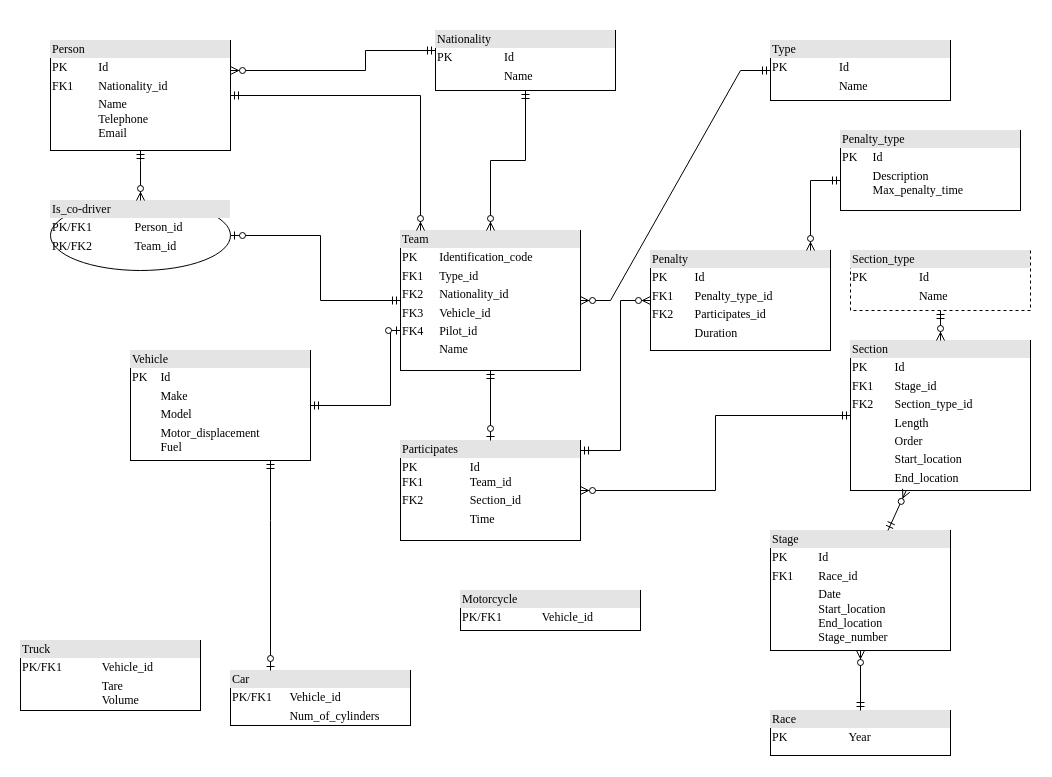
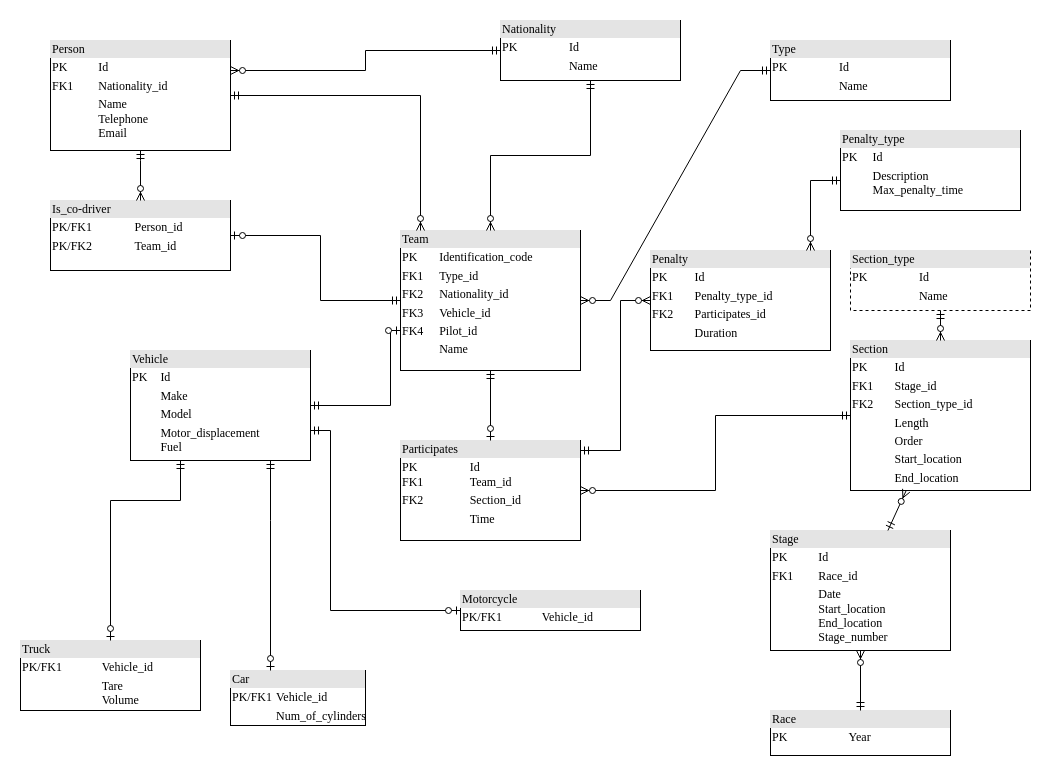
- <mxCell id="3" value="&lt;div style=&quot;box-sizing: border-box ; width: 100% ; background: #e4e4e4 ; padding: 2px&quot;&gt;Nationality&lt;/div&gt;&lt;table style=&quot;width: 100% ; font-size: 1em&quot; cellpadding=&quot;2&quot; cellspacing=&quot;0&quot;&gt;&lt;tbody&gt;&lt;tr&gt;&lt;td&gt;PK&lt;/td&gt;&lt;td&gt;Id&lt;/td&gt;&lt;/tr&gt;&lt;tr&gt;&lt;td&gt;&lt;br&gt;&lt;/td&gt;&lt;td&gt;Name&lt;/td&gt;&lt;/tr&gt;&lt;tr&gt;&lt;td&gt;&lt;/td&gt;&lt;td&gt;&lt;br&gt;&lt;/td&gt;&lt;/tr&gt;&lt;/tbody&gt;&lt;/table&gt;" style="verticalAlign=top;align=left;overflow=fill;html=1;rounded=0;shadow=0;comic=0;labelBackgroundColor=none;strokeWidth=1;fontFamily=Verdana;fontSize=12" parent="1" vertex="1"><mxGeometry x="435" y="30" width="180" height="60" as="geometry" /></mxCell>
+ <mxCell id="3" value="&lt;div style=&quot;box-sizing: border-box ; width: 100% ; background: #e4e4e4 ; padding: 2px&quot;&gt;Nationality&lt;/div&gt;&lt;table style=&quot;width: 100% ; font-size: 1em&quot; cellpadding=&quot;2&quot; cellspacing=&quot;0&quot;&gt;&lt;tbody&gt;&lt;tr&gt;&lt;td&gt;PK&lt;/td&gt;&lt;td&gt;Id&lt;/td&gt;&lt;/tr&gt;&lt;tr&gt;&lt;td&gt;&lt;br&gt;&lt;/td&gt;&lt;td&gt;Name&lt;/td&gt;&lt;/tr&gt;&lt;tr&gt;&lt;td&gt;&lt;/td&gt;&lt;td&gt;&lt;br&gt;&lt;/td&gt;&lt;/tr&gt;&lt;/tbody&gt;&lt;/table&gt;" style="verticalAlign=top;align=left;overflow=fill;html=1;rounded=0;shadow=0;comic=0;labelBackgroundColor=none;strokeWidth=1;fontFamily=Verdana;fontSize=12" parent="1" vertex="1"><mxGeometry x="500" y="20" width="180" height="60" as="geometry" /></mxCell>
- <mxCell id="5" value="&lt;div style=&quot;box-sizing:border-box;width:100%;background:#e4e4e4;padding:2px;&quot;&gt;Is_co-driver&lt;/div&gt;&lt;table style=&quot;width:100%;font-size:1em;&quot; cellpadding=&quot;2&quot; cellspacing=&quot;0&quot;&gt;&lt;tbody&gt;&lt;tr&gt;&lt;td&gt;PK/FK1&lt;/td&gt;&lt;td&gt;Person_id&lt;/td&gt;&lt;/tr&gt;&lt;tr&gt;&lt;td&gt;PK/FK2&lt;/td&gt;&lt;td&gt;Team_id&lt;/td&gt;&lt;/tr&gt;&lt;tr&gt;&lt;td&gt;&lt;/td&gt;&lt;td&gt;&lt;br&gt;&lt;/td&gt;&lt;/tr&gt;&lt;/tbody&gt;&lt;/table&gt;" style="ellipse;verticalAlign=top;align=left;overflow=fill;html=1;shadow=0;comic=0;labelBackgroundColor=none;strokeWidth=1;fontFamily=Verdana;fontSize=12;" parent="1" vertex="1"><mxGeometry x="50" y="200" width="180" height="70" as="geometry" /></mxCell>
+ <mxCell id="5" value="&lt;div style=&quot;box-sizing:border-box;width:100%;background:#e4e4e4;padding:2px;&quot;&gt;Is_co-driver&lt;/div&gt;&lt;table style=&quot;width:100%;font-size:1em;&quot; cellpadding=&quot;2&quot; cellspacing=&quot;0&quot;&gt;&lt;tbody&gt;&lt;tr&gt;&lt;td&gt;PK/FK1&lt;/td&gt;&lt;td&gt;Person_id&lt;/td&gt;&lt;/tr&gt;&lt;tr&gt;&lt;td&gt;PK/FK2&lt;/td&gt;&lt;td&gt;Team_id&lt;/td&gt;&lt;/tr&gt;&lt;tr&gt;&lt;td&gt;&lt;/td&gt;&lt;td&gt;&lt;br&gt;&lt;/td&gt;&lt;/tr&gt;&lt;/tbody&gt;&lt;/table&gt;" style="verticalAlign=top;align=left;overflow=fill;html=1;rounded=0;shadow=0;comic=0;labelBackgroundColor=none;strokeWidth=1;fontFamily=Verdana;fontSize=12" parent="1" vertex="1"><mxGeometry x="50" y="200" width="180" height="70" as="geometry" /></mxCell>
+ <mxCell id="24" value="" style="fontSize=12;html=1;endArrow=ERzeroToOne;startArrow=ERmandOne;rounded=0;edgeStyle=orthogonalEdgeStyle;" parent="1" source="4" target="22" edge="1"><mxGeometry width="100" height="100" relative="1" as="geometry"><mxPoint x="350" y="695" as="sourcePoint" /><mxPoint x="110" y="540" as="targetPoint" /><Array as="points"><mxPoint x="180" y="500" /><mxPoint x="110" y="500" /></Array></mxGeometry></mxCell>
+ <mxCell id="26" value="" style="fontSize=12;html=1;endArrow=ERzeroToOne;startArrow=ERmandOne;rounded=0;edgeStyle=elbowEdgeStyle;" parent="1" source="4" target="23" edge="1"><mxGeometry width="100" height="100" relative="1" as="geometry"><mxPoint x="370" y="715" as="sourcePoint" /><mxPoint x="460" y="570" as="targetPoint" /><Array as="points"><mxPoint x="330" y="430" /><mxPoint x="370" y="510" /></Array></mxGeometry></mxCell>
- <mxCell id="12" value="&lt;div style=&quot;box-sizing: border-box ; width: 100% ; background: #e4e4e4 ; padding: 2px&quot;&gt;Car&lt;/div&gt;&lt;table style=&quot;width: 100% ; font-size: 1em&quot; cellpadding=&quot;2&quot; cellspacing=&quot;0&quot;&gt;&lt;tbody&gt;&lt;tr&gt;&lt;td&gt;PK/FK1&lt;/td&gt;&lt;td&gt;Vehicle_id&lt;/td&gt;&lt;/tr&gt;&lt;tr&gt;&lt;td&gt;&lt;br&gt;&lt;/td&gt;&lt;td&gt;Num_of_cylinders&lt;/td&gt;&lt;/tr&gt;&lt;tr&gt;&lt;td&gt;&lt;/td&gt;&lt;td&gt;&lt;br&gt;&lt;/td&gt;&lt;/tr&gt;&lt;/tbody&gt;&lt;/table&gt;" style="verticalAlign=top;align=left;overflow=fill;html=1;rounded=0;shadow=0;comic=0;labelBackgroundColor=none;strokeWidth=1;fontFamily=Verdana;fontSize=12" parent="1" vertex="1"><mxGeometry x="230" y="670" width="180" height="55" as="geometry" /></mxCell>
+ <mxCell id="12" value="&lt;div style=&quot;box-sizing: border-box ; width: 100% ; background: #e4e4e4 ; padding: 2px&quot;&gt;Car&lt;/div&gt;&lt;table style=&quot;width: 100% ; font-size: 1em&quot; cellpadding=&quot;2&quot; cellspacing=&quot;0&quot;&gt;&lt;tbody&gt;&lt;tr&gt;&lt;td&gt;PK/FK1&lt;/td&gt;&lt;td&gt;Vehicle_id&lt;/td&gt;&lt;/tr&gt;&lt;tr&gt;&lt;td&gt;&lt;br&gt;&lt;/td&gt;&lt;td&gt;Num_of_cylinders&lt;/td&gt;&lt;/tr&gt;&lt;tr&gt;&lt;td&gt;&lt;/td&gt;&lt;td&gt;&lt;br&gt;&lt;/td&gt;&lt;/tr&gt;&lt;/tbody&gt;&lt;/table&gt;" style="verticalAlign=top;align=left;overflow=fill;html=1;rounded=0;shadow=0;comic=0;labelBackgroundColor=none;strokeWidth=1;fontFamily=Verdana;fontSize=12" parent="1" vertex="1"><mxGeometry x="230" y="670" width="135" height="55" as="geometry" /></mxCell>
